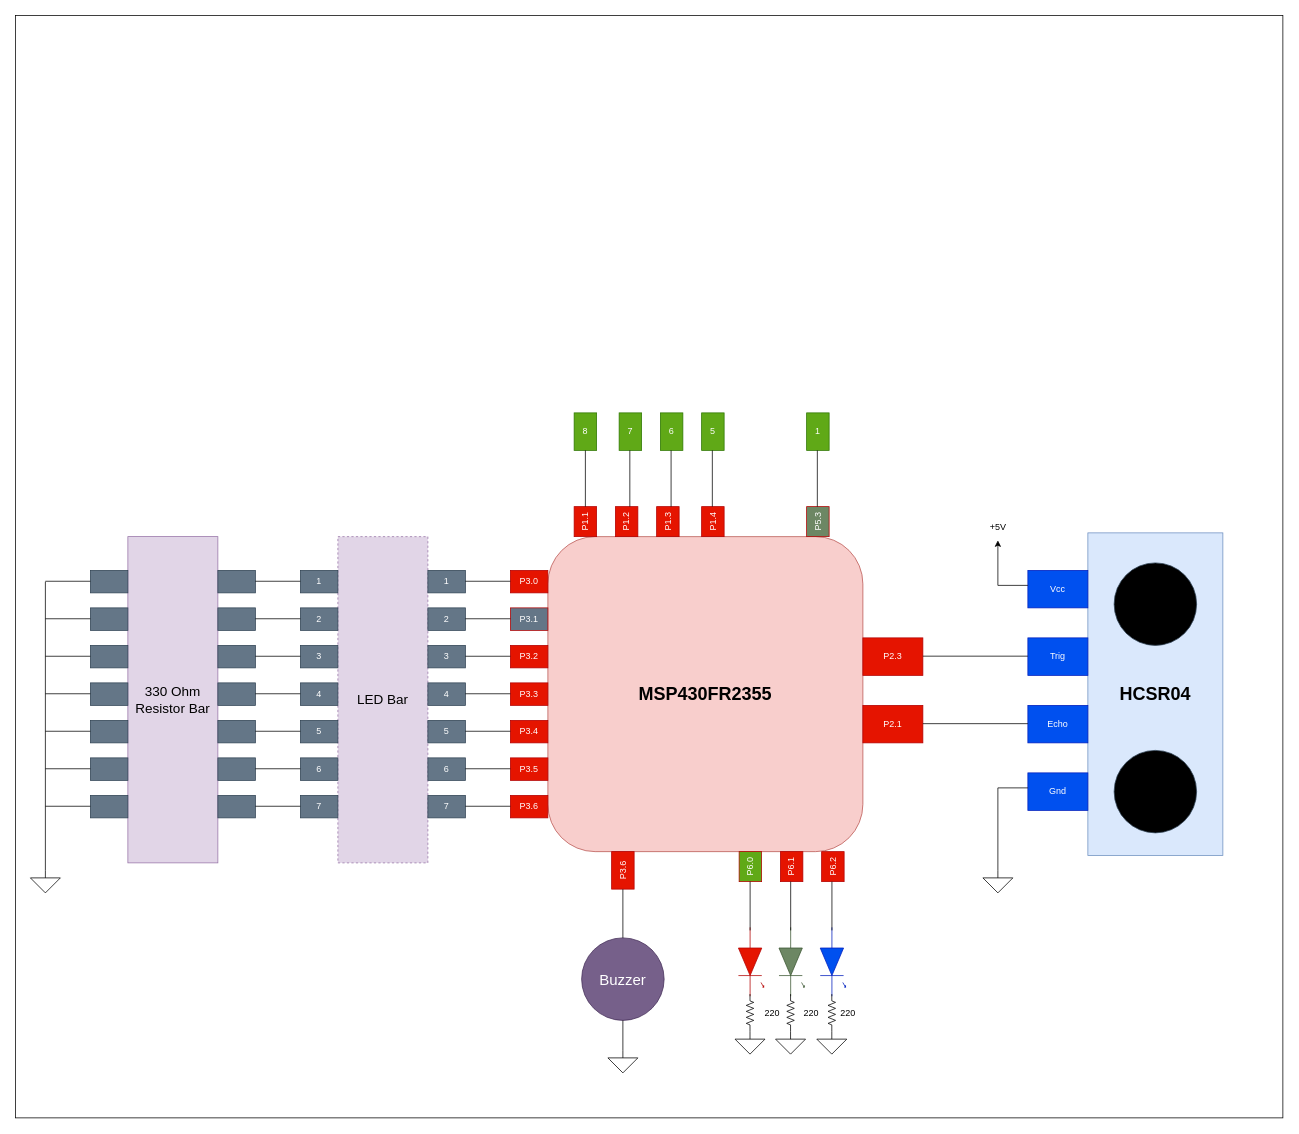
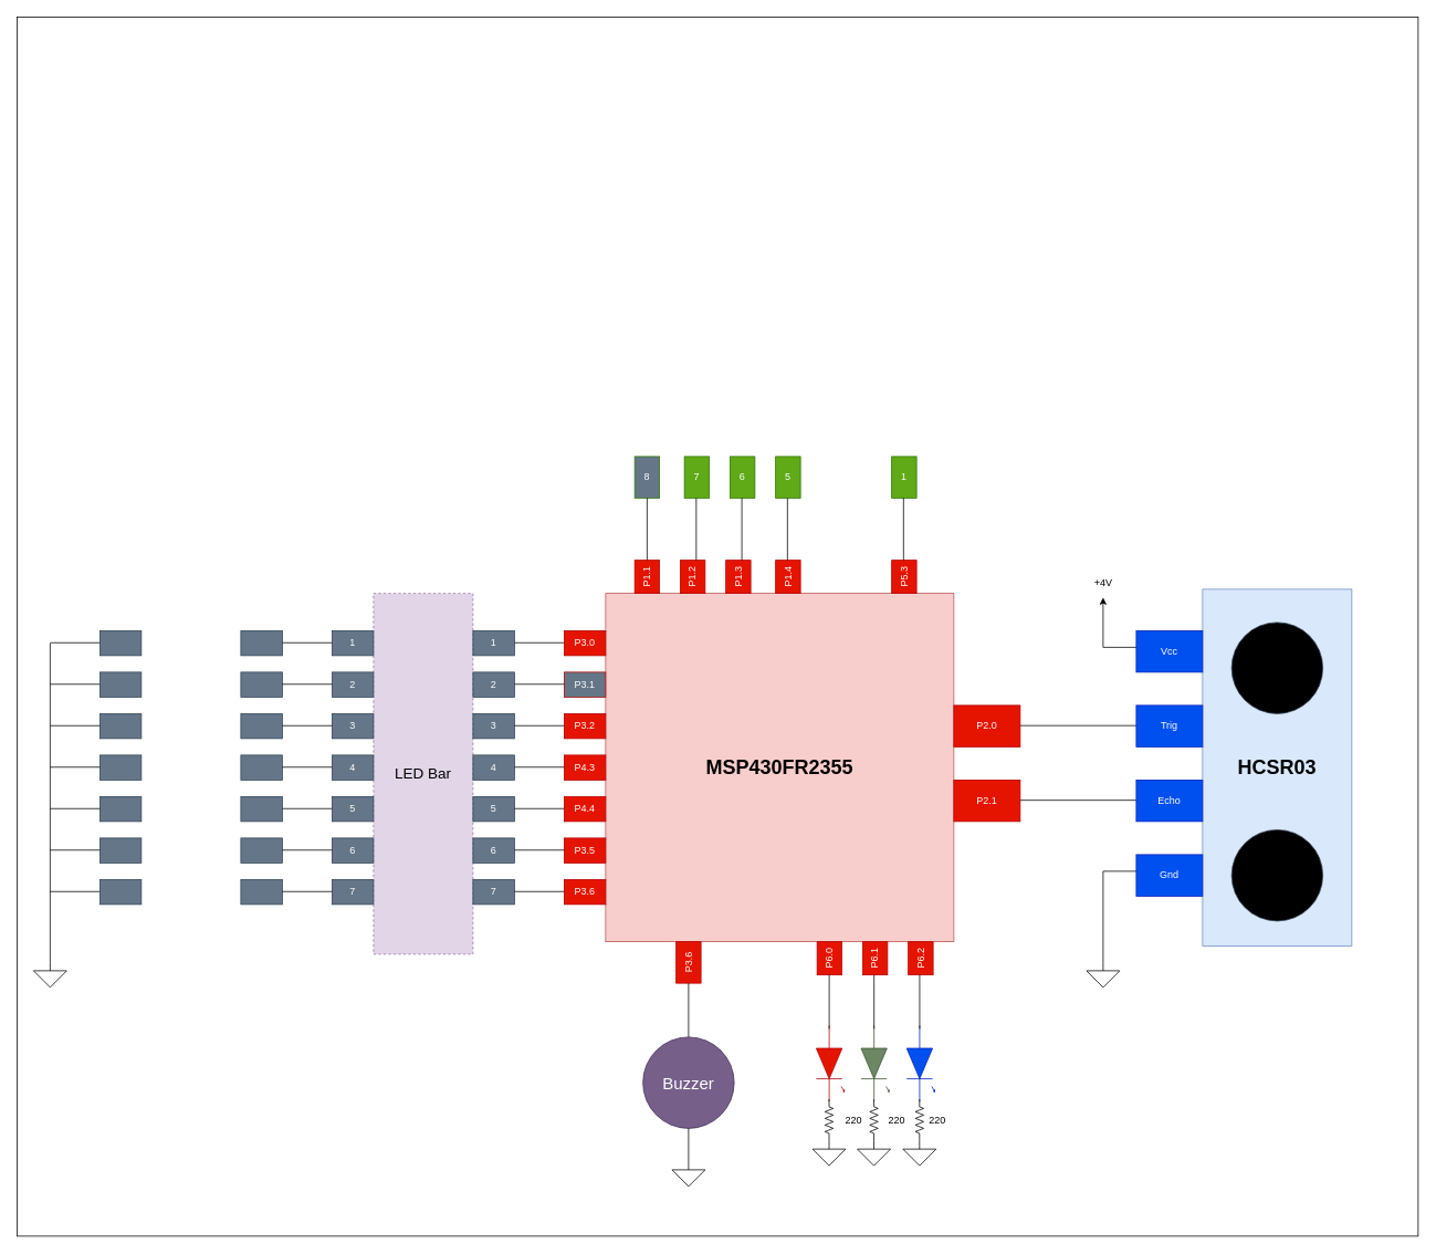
- <mxCell id="73" value="8" style="rounded=0;whiteSpace=wrap;html=1;fillColor=#60a917;fontColor=#ffffff;strokeColor=#2D7600;direction=north;" vertex="1" parent="1"><mxGeometry x="765" y="550" width="30" height="50" as="geometry" /></mxCell>
+ <mxCell id="73" value="8" style="rounded=0;whiteSpace=wrap;html=1;fillColor=#647687;fontColor=#ffffff;strokeColor=#2D7600;direction=north;" vertex="1" parent="1"><mxGeometry x="765" y="550" width="30" height="50" as="geometry" /></mxCell>
- <mxCell id="68" value="P5.3" style="rounded=0;whiteSpace=wrap;html=1;fillColor=#6d8764;fontColor=#ffffff;strokeColor=#B20000;rotation=-90;" vertex="1" parent="1"><mxGeometry x="1070" y="680" width="40" height="30" as="geometry" /></mxCell>
+ <mxCell id="68" value="P5.3" style="rounded=0;whiteSpace=wrap;html=1;fillColor=#e51400;fontColor=#ffffff;strokeColor=#B20000;rotation=-90;" vertex="1" parent="1"><mxGeometry x="1070" y="680" width="40" height="30" as="geometry" /></mxCell>
- <mxCell id="111" value="+5V" style="text;html=1;align=center;verticalAlign=middle;resizable=0;points=[];autosize=1;strokeColor=none;fillColor=none;" vertex="1" parent="1"><mxGeometry x="1305" y="688" width="50" height="30" as="geometry" /></mxCell>
+ <mxCell id="111" value="+4V" style="text;html=1;align=center;verticalAlign=middle;resizable=0;points=[];autosize=1;strokeColor=none;fillColor=none;" vertex="1" parent="1"><mxGeometry x="1305" y="688" width="50" height="30" as="geometry" /></mxCell>
- <mxCell id="107" value="P2.3" style="rounded=0;whiteSpace=wrap;html=1;fillColor=#e51400;fontColor=#ffffff;strokeColor=#B20000;" vertex="1" parent="1"><mxGeometry x="1150" y="850" width="80" height="50" as="geometry" /></mxCell>
+ <mxCell id="107" value="P2.0" style="rounded=0;whiteSpace=wrap;html=1;fillColor=#e51400;fontColor=#ffffff;strokeColor=#B20000;" vertex="1" parent="1"><mxGeometry x="1150" y="850" width="80" height="50" as="geometry" /></mxCell>
- <mxCell id="7" value="P3.3" style="rounded=0;whiteSpace=wrap;html=1;fillColor=#e51400;fontColor=#ffffff;strokeColor=#B20000;" vertex="1" parent="1"><mxGeometry x="680" y="910" width="50" height="30" as="geometry" /></mxCell>
+ <mxCell id="7" value="P4.3" style="rounded=0;whiteSpace=wrap;html=1;fillColor=#e51400;fontColor=#ffffff;strokeColor=#B20000;" vertex="1" parent="1"><mxGeometry x="680" y="910" width="50" height="30" as="geometry" /></mxCell>
- <mxCell id="3" value="&lt;font style=&quot;font-size: 24px;&quot;&gt;&lt;b&gt;MSP430FR2355&lt;/b&gt;&lt;/font&gt;" style="whiteSpace=wrap;html=1;aspect=fixed;fillColor=#f8cecc;strokeColor=#b85450;rounded=1;" vertex="1" parent="1"><mxGeometry x="730" y="715" width="420" height="420" as="geometry" /></mxCell>
+ <mxCell id="3" value="&lt;font style=&quot;font-size: 24px;&quot;&gt;&lt;b&gt;MSP430FR2355&lt;/b&gt;&lt;/font&gt;" style="whiteSpace=wrap;html=1;aspect=fixed;fillColor=#f8cecc;strokeColor=#b85450;" vertex="1" parent="1"><mxGeometry x="730" y="715" width="420" height="420" as="geometry" /></mxCell>
- <mxCell id="102" value="&lt;font style=&quot;font-size: 24px;&quot;&gt;&lt;b&gt;HCSR04&lt;/b&gt;&lt;/font&gt;" style="rounded=0;whiteSpace=wrap;html=1;fillColor=#dae8fc;strokeColor=#6c8ebf;" vertex="1" parent="1"><mxGeometry x="1450" y="710" width="180" height="430" as="geometry" /></mxCell>
+ <mxCell id="102" value="&lt;font style=&quot;font-size: 24px;&quot;&gt;&lt;b&gt;HCSR03&lt;/b&gt;&lt;/font&gt;" style="rounded=0;whiteSpace=wrap;html=1;fillColor=#dae8fc;strokeColor=#6c8ebf;" vertex="1" parent="1"><mxGeometry x="1450" y="710" width="180" height="430" as="geometry" /></mxCell>
- <mxCell id="26" value="&lt;font style=&quot;font-size: 18px;&quot;&gt;330 Ohm Resistor Bar&lt;/font&gt;" style="rounded=0;whiteSpace=wrap;html=1;fillColor=#e1d5e7;strokeColor=#9673a6;" vertex="1" parent="1"><mxGeometry x="170" y="715" width="120" height="435" as="geometry" /></mxCell>
- <mxCell id="6" value="P3.4" style="rounded=0;whiteSpace=wrap;html=1;fillColor=#e51400;fontColor=#ffffff;strokeColor=#B20000;" vertex="1" parent="1"><mxGeometry x="680" y="960" width="50" height="30" as="geometry" /></mxCell>
+ <mxCell id="6" value="P4.4" style="rounded=0;whiteSpace=wrap;html=1;fillColor=#e51400;fontColor=#ffffff;strokeColor=#B20000;" vertex="1" parent="1"><mxGeometry x="680" y="960" width="50" height="30" as="geometry" /></mxCell>
- <mxCell id="87" value="P6.0" style="rounded=0;whiteSpace=wrap;html=1;fillColor=#60a917;fontColor=#ffffff;strokeColor=#B20000;rotation=-90;" vertex="1" parent="1"><mxGeometry x="980" y="1140" width="40" height="30" as="geometry" /></mxCell>
+ <mxCell id="87" value="P6.0" style="rounded=0;whiteSpace=wrap;html=1;fillColor=#e51400;fontColor=#ffffff;strokeColor=#B20000;rotation=-90;" vertex="1" parent="1"><mxGeometry x="980" y="1140" width="40" height="30" as="geometry" /></mxCell>
